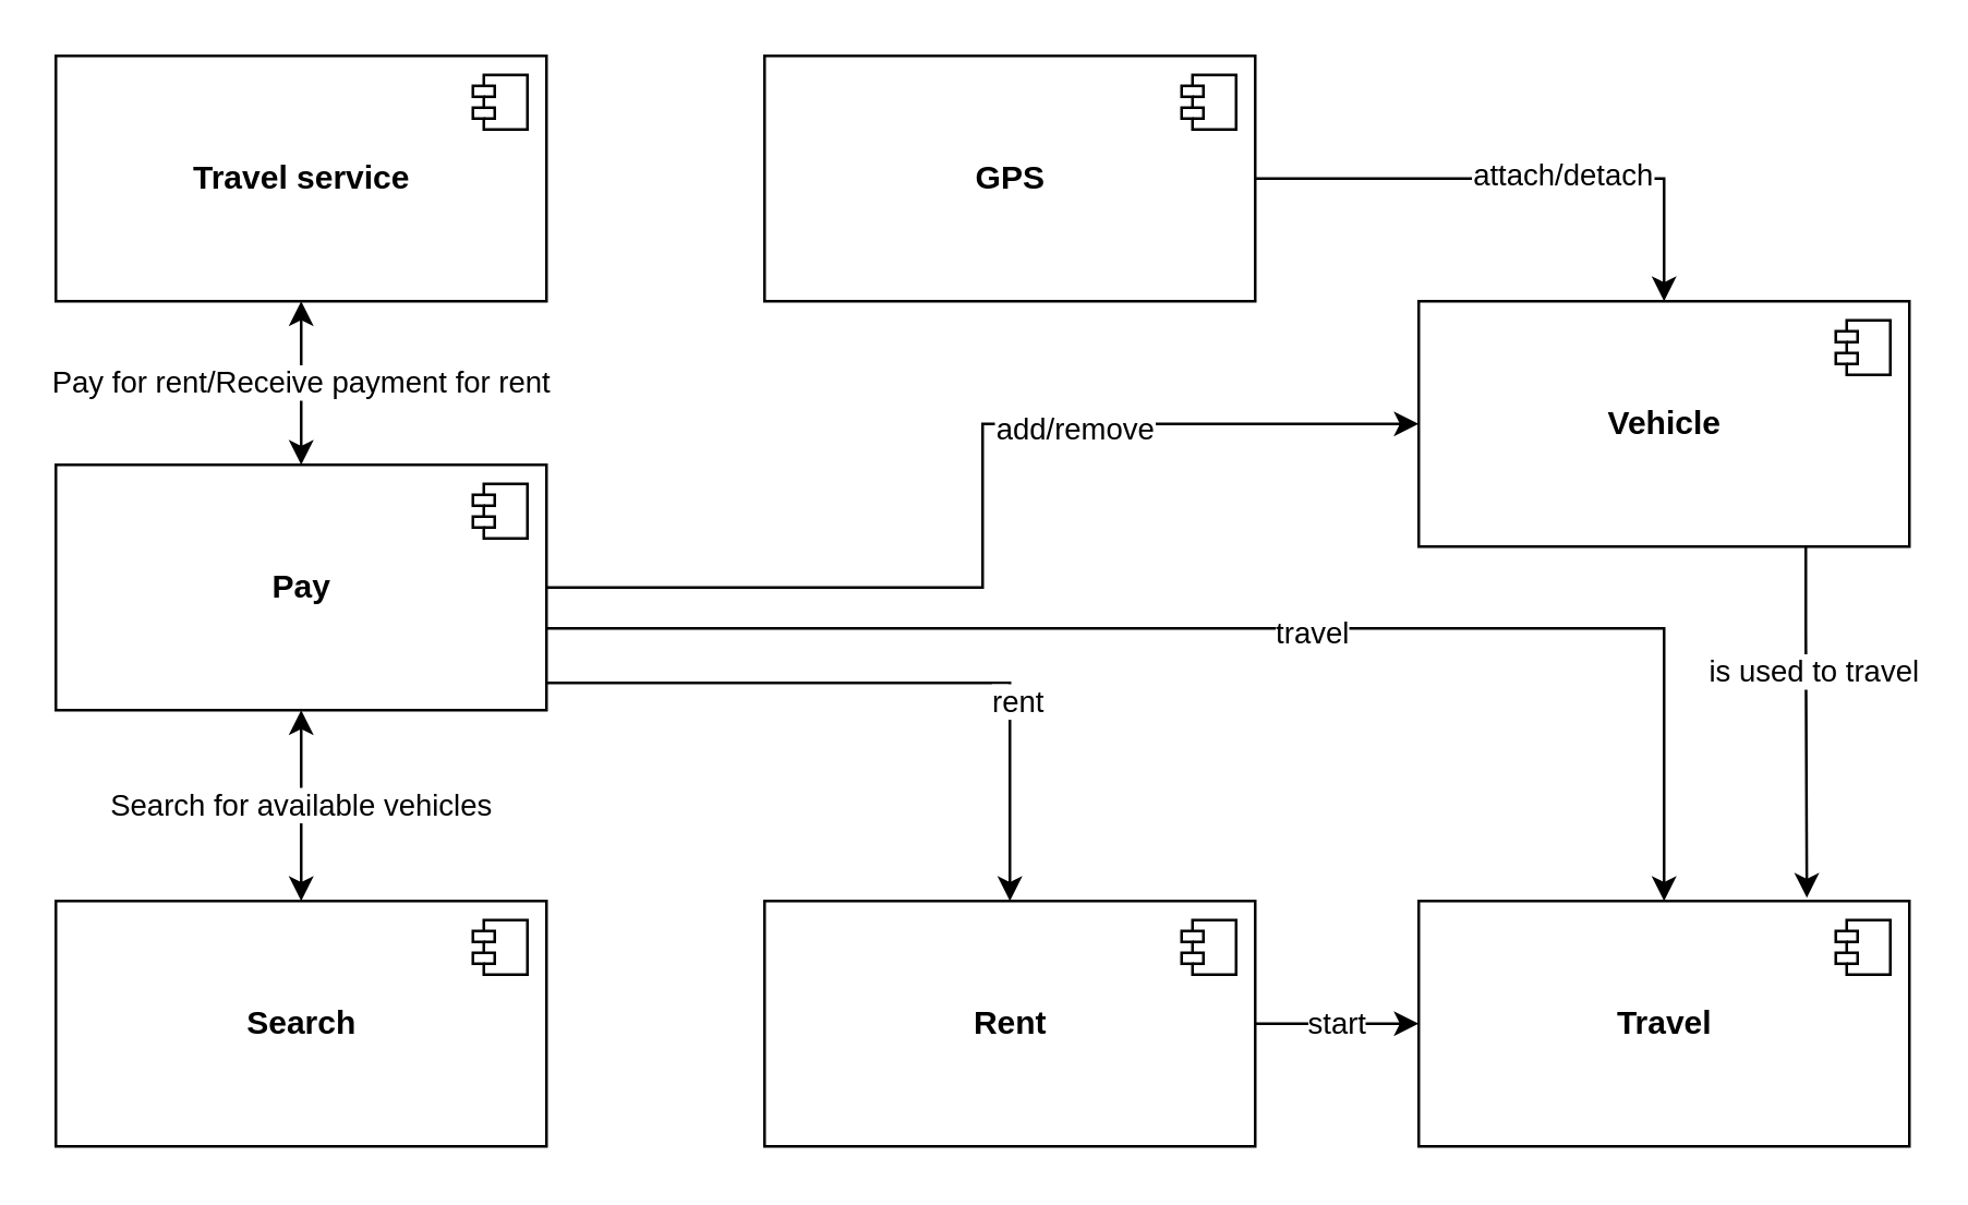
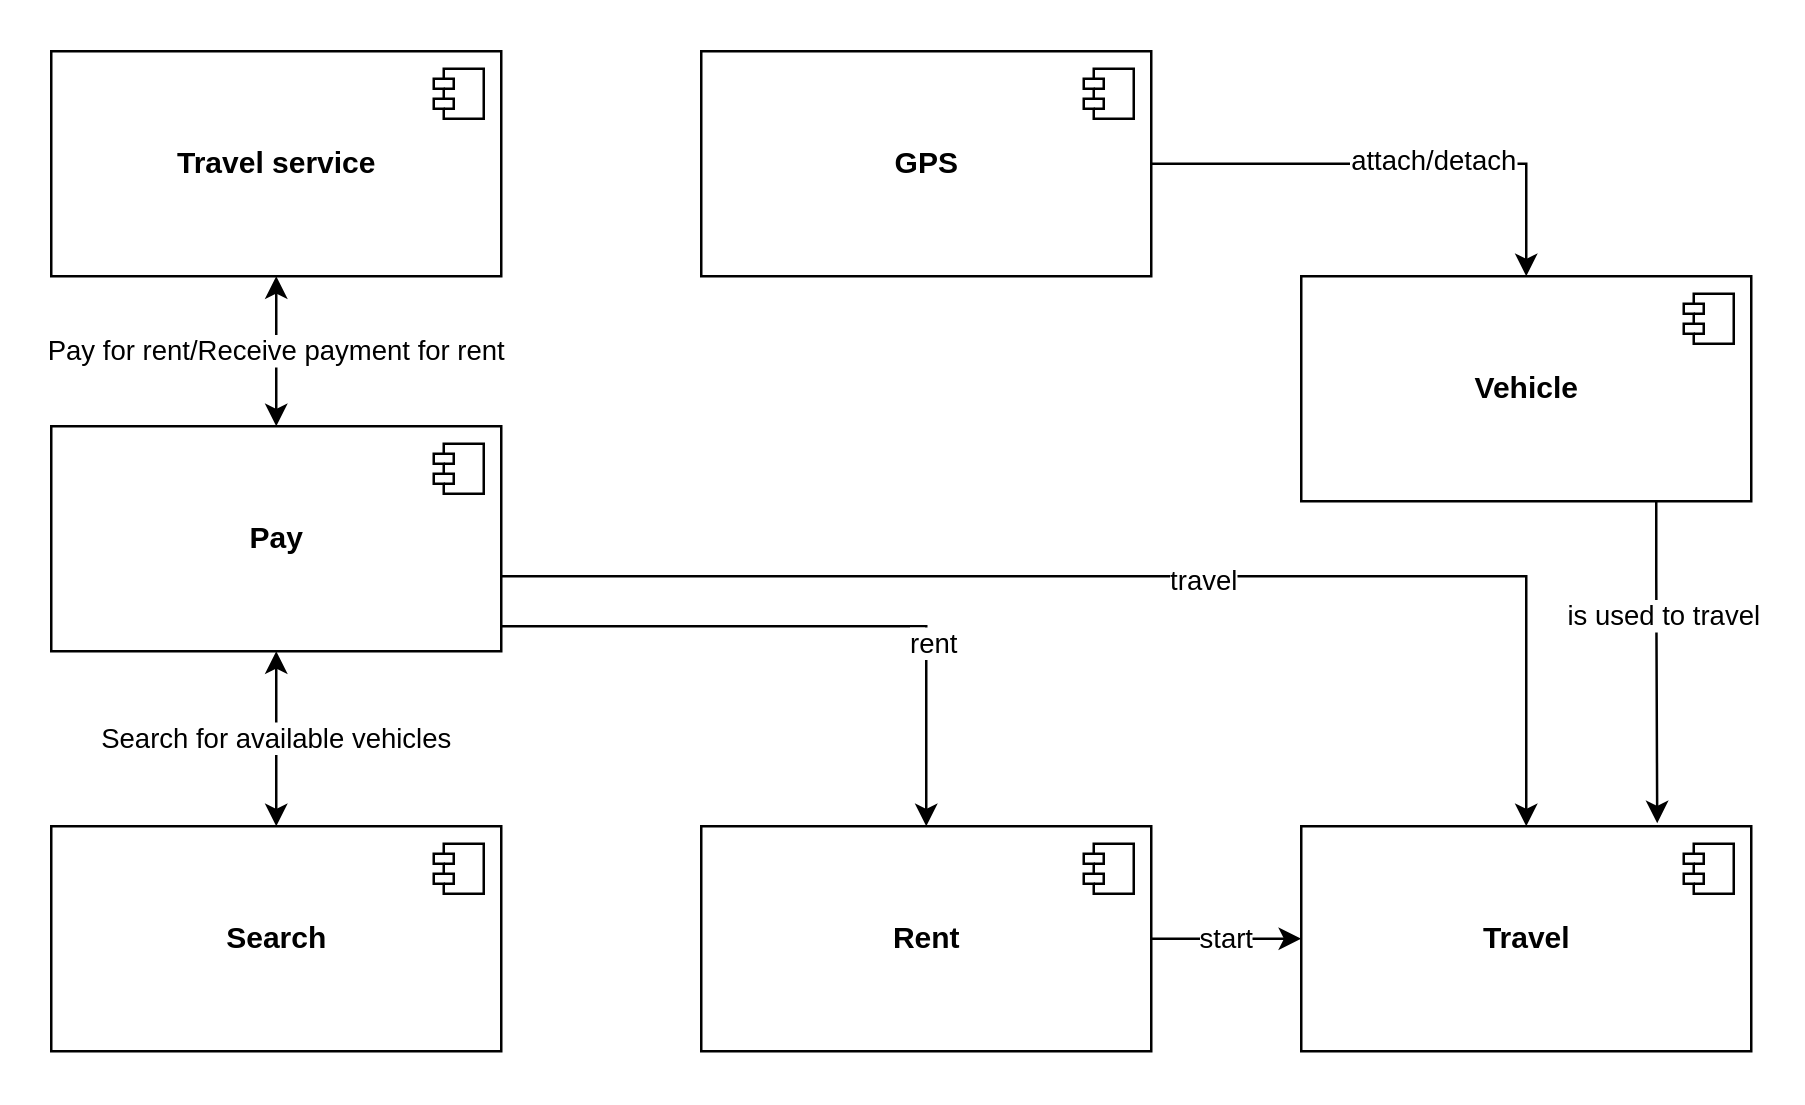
- <mxCell id="2" style="edgeStyle=orthogonalEdgeStyle;rounded=0;orthogonalLoop=1;jettySize=auto;html=1;" edge="1" parent="1" source="10" target="14"><mxGeometry relative="1" as="geometry" /></mxCell>
- <mxCell id="3" value="add/remove" style="edgeLabel;html=1;align=center;verticalAlign=middle;resizable=0;points=[];" vertex="1" connectable="0" parent="2"><mxGeometry x="0.332" y="-1" relative="1" as="geometry"><mxPoint as="offset" /></mxGeometry></mxCell>
